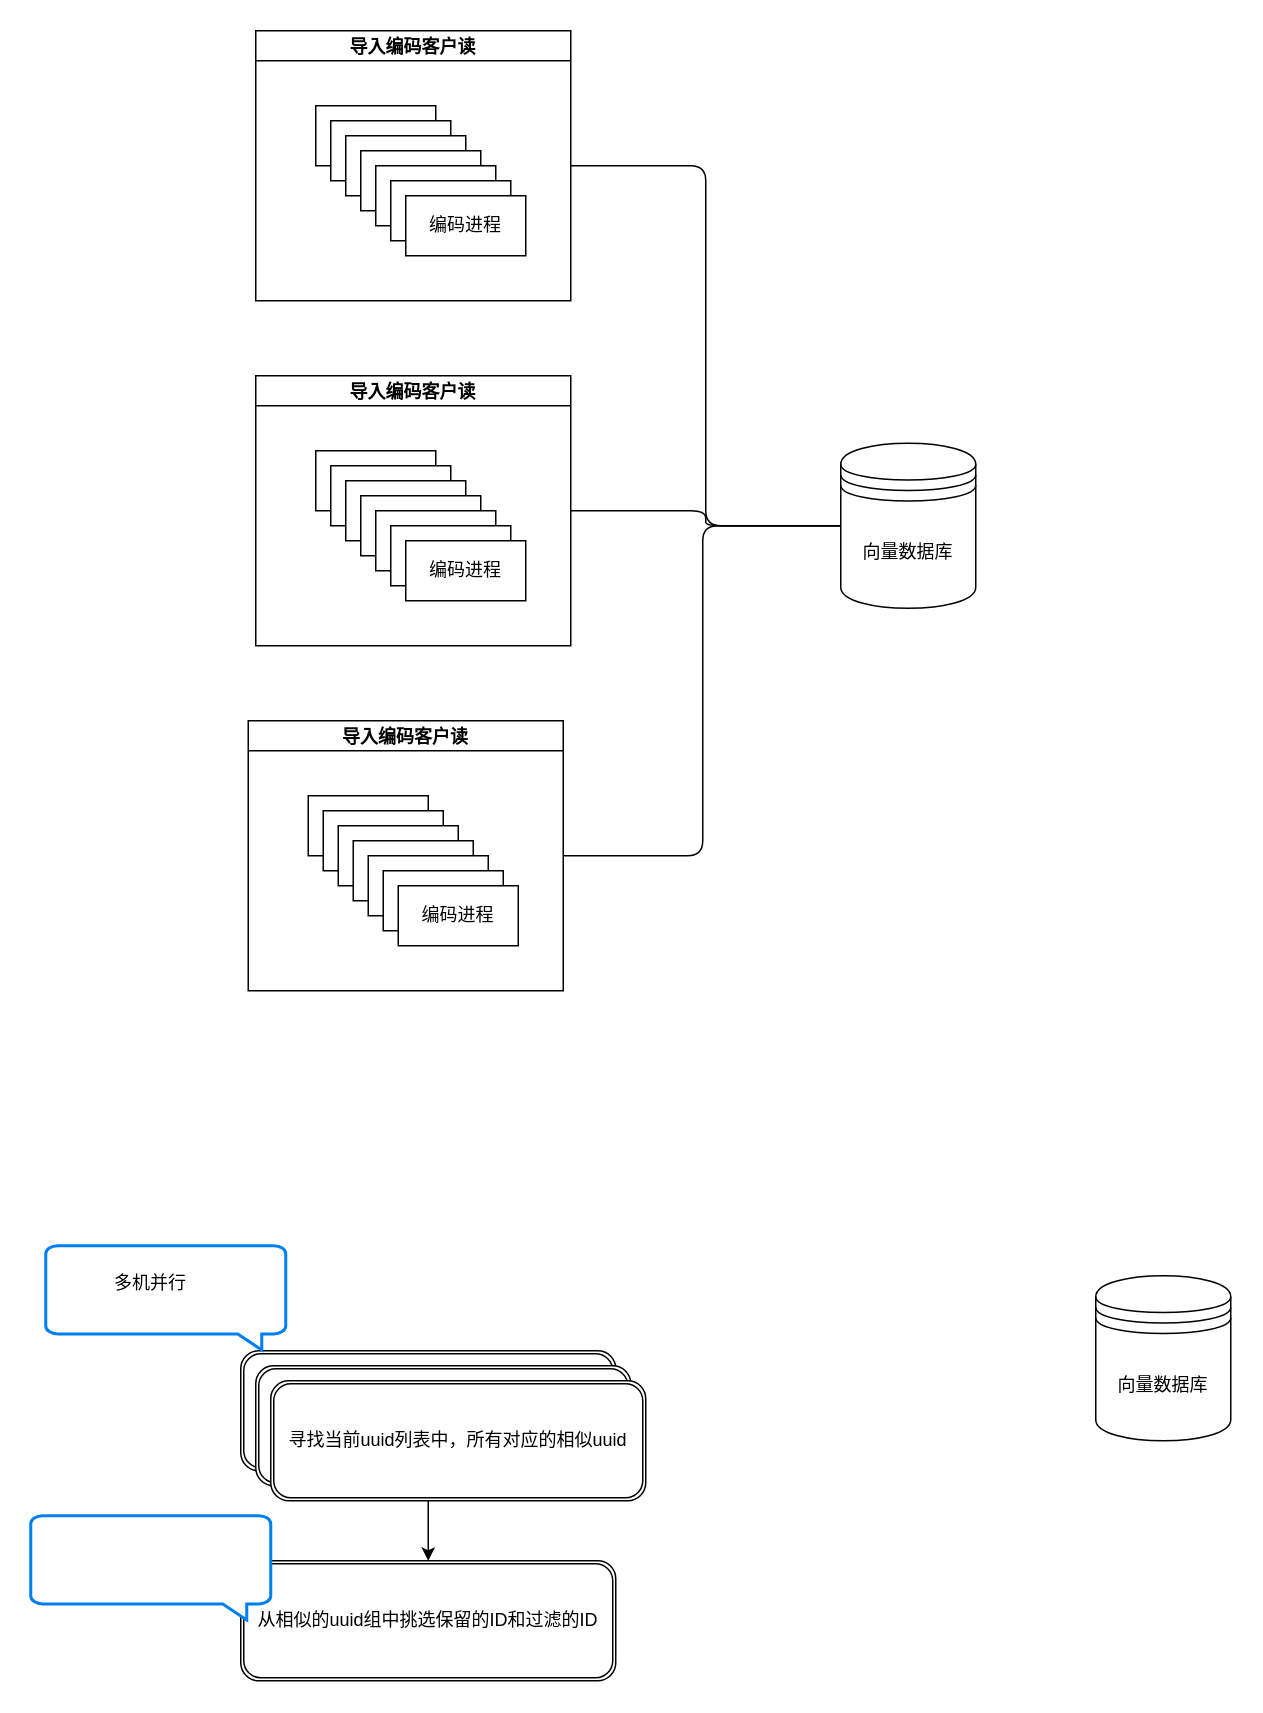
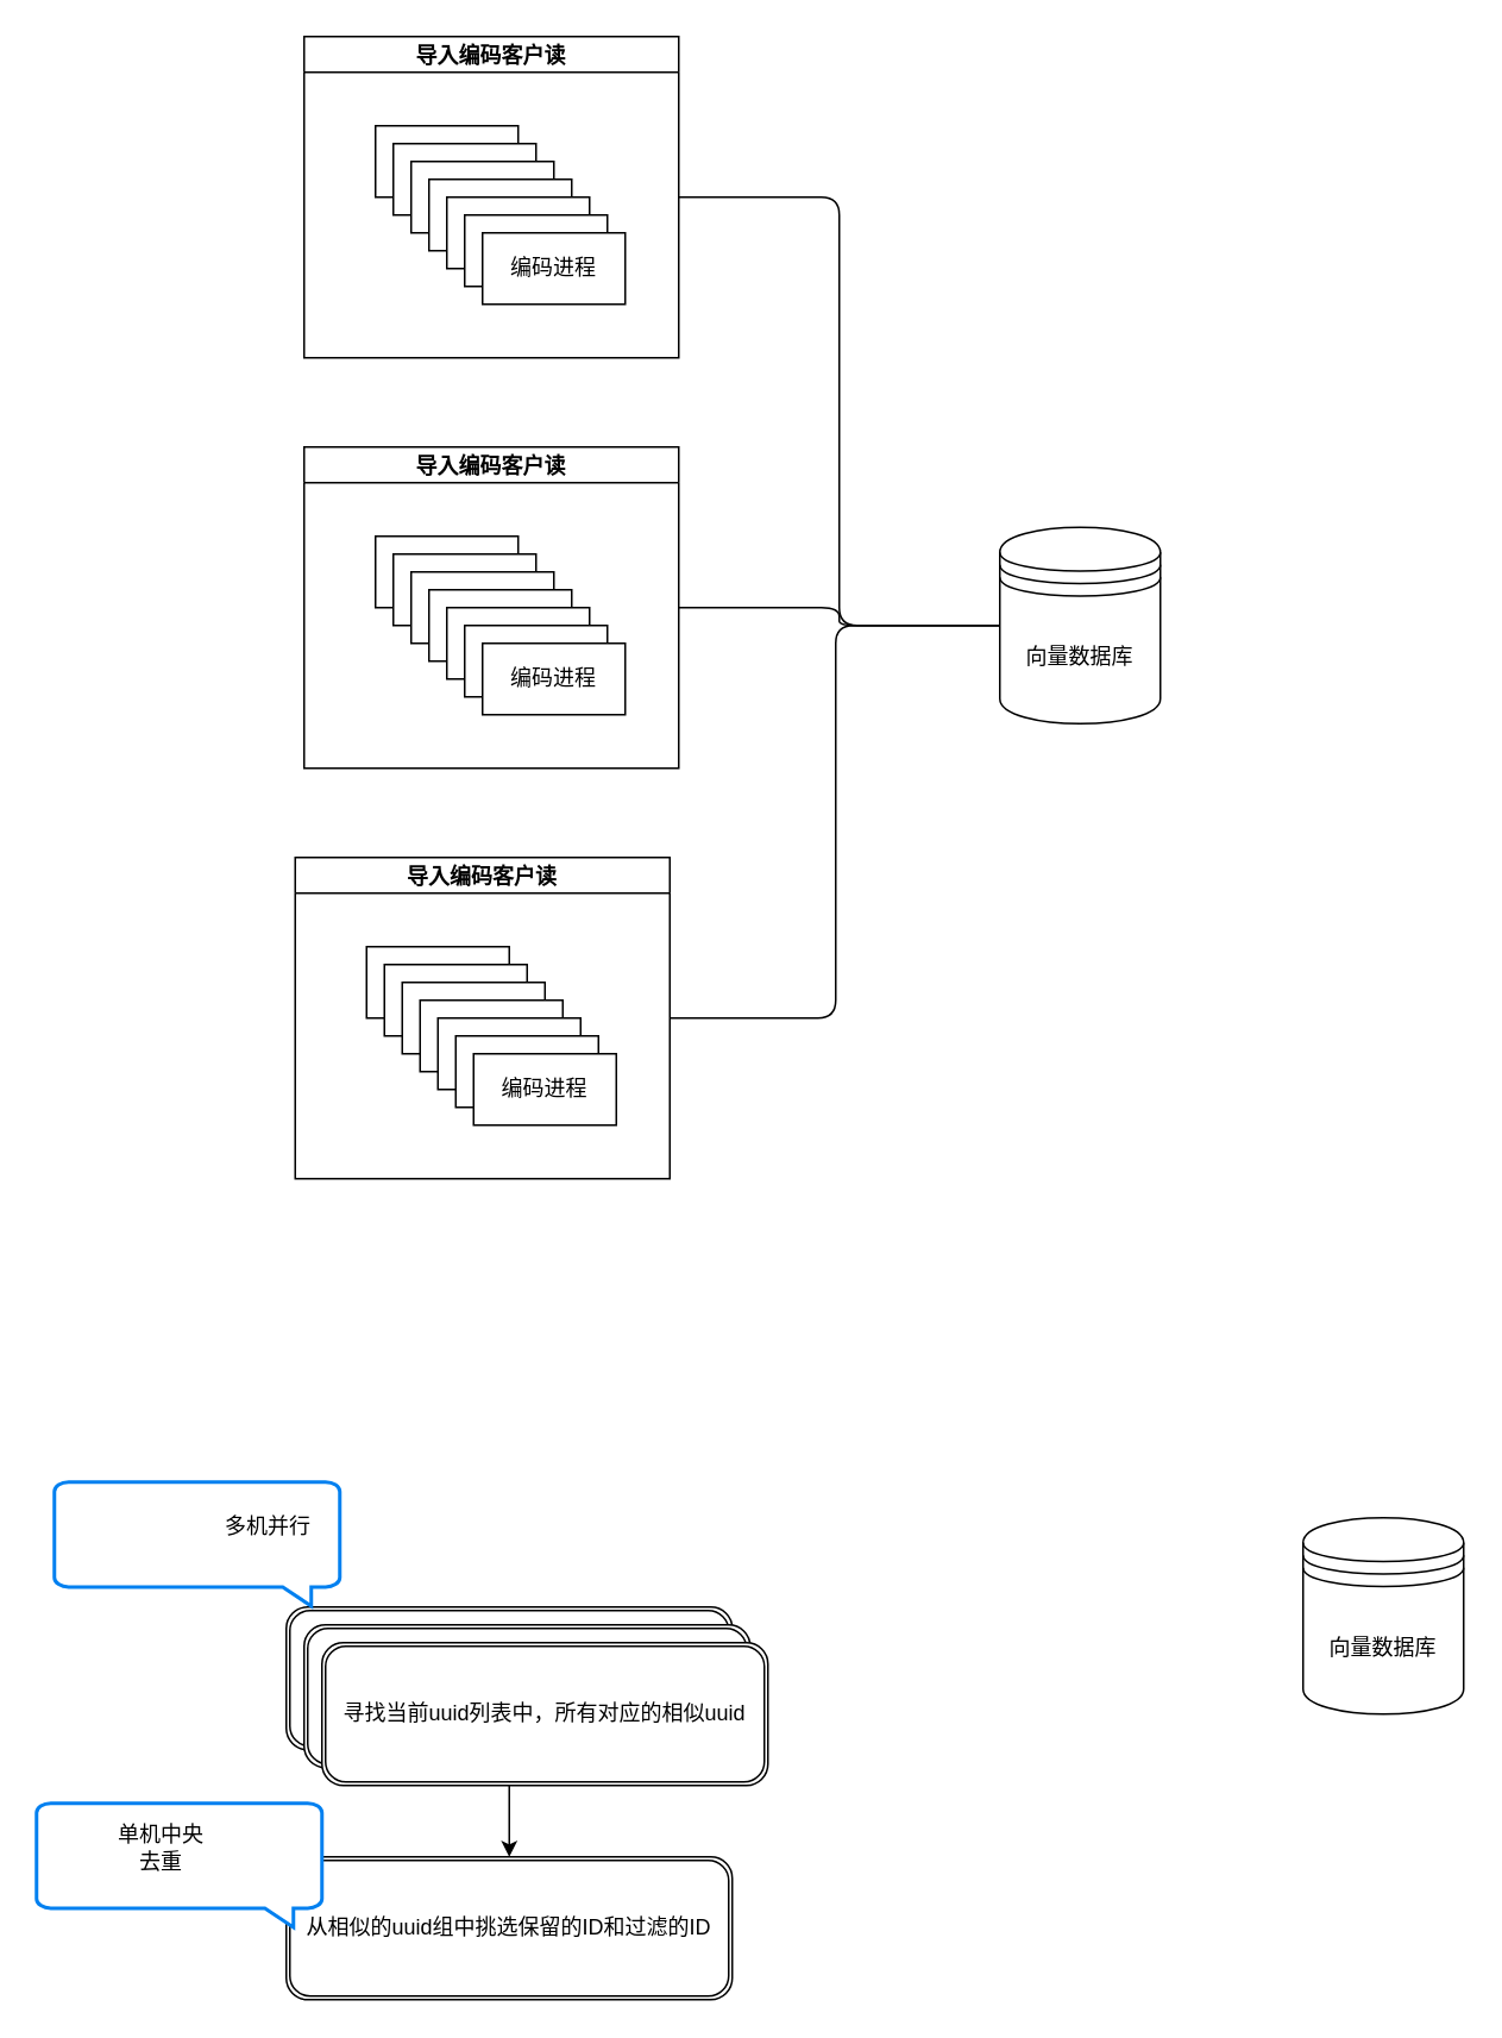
- <mxCell id="37" value="多机并行" style="text;html=1;strokeColor=none;fillColor=none;align=center;verticalAlign=middle;whiteSpace=wrap;rounded=0;" vertex="1" parent="1"><mxGeometry x="70" y="840" width="60" height="30" as="geometry" /></mxCell>
+ <mxCell id="37" value="多机并行" style="text;html=1;strokeColor=none;fillColor=none;align=center;verticalAlign=middle;whiteSpace=wrap;rounded=0;" vertex="1" parent="1"><mxGeometry x="120" y="840" width="60" height="30" as="geometry" /></mxCell>
+ <mxCell id="39" value="单机中央去重" style="text;html=1;strokeColor=none;fillColor=none;align=center;verticalAlign=middle;whiteSpace=wrap;rounded=0;" vertex="1" parent="1"><mxGeometry x="60" y="1020" width="60" height="30" as="geometry" /></mxCell>
